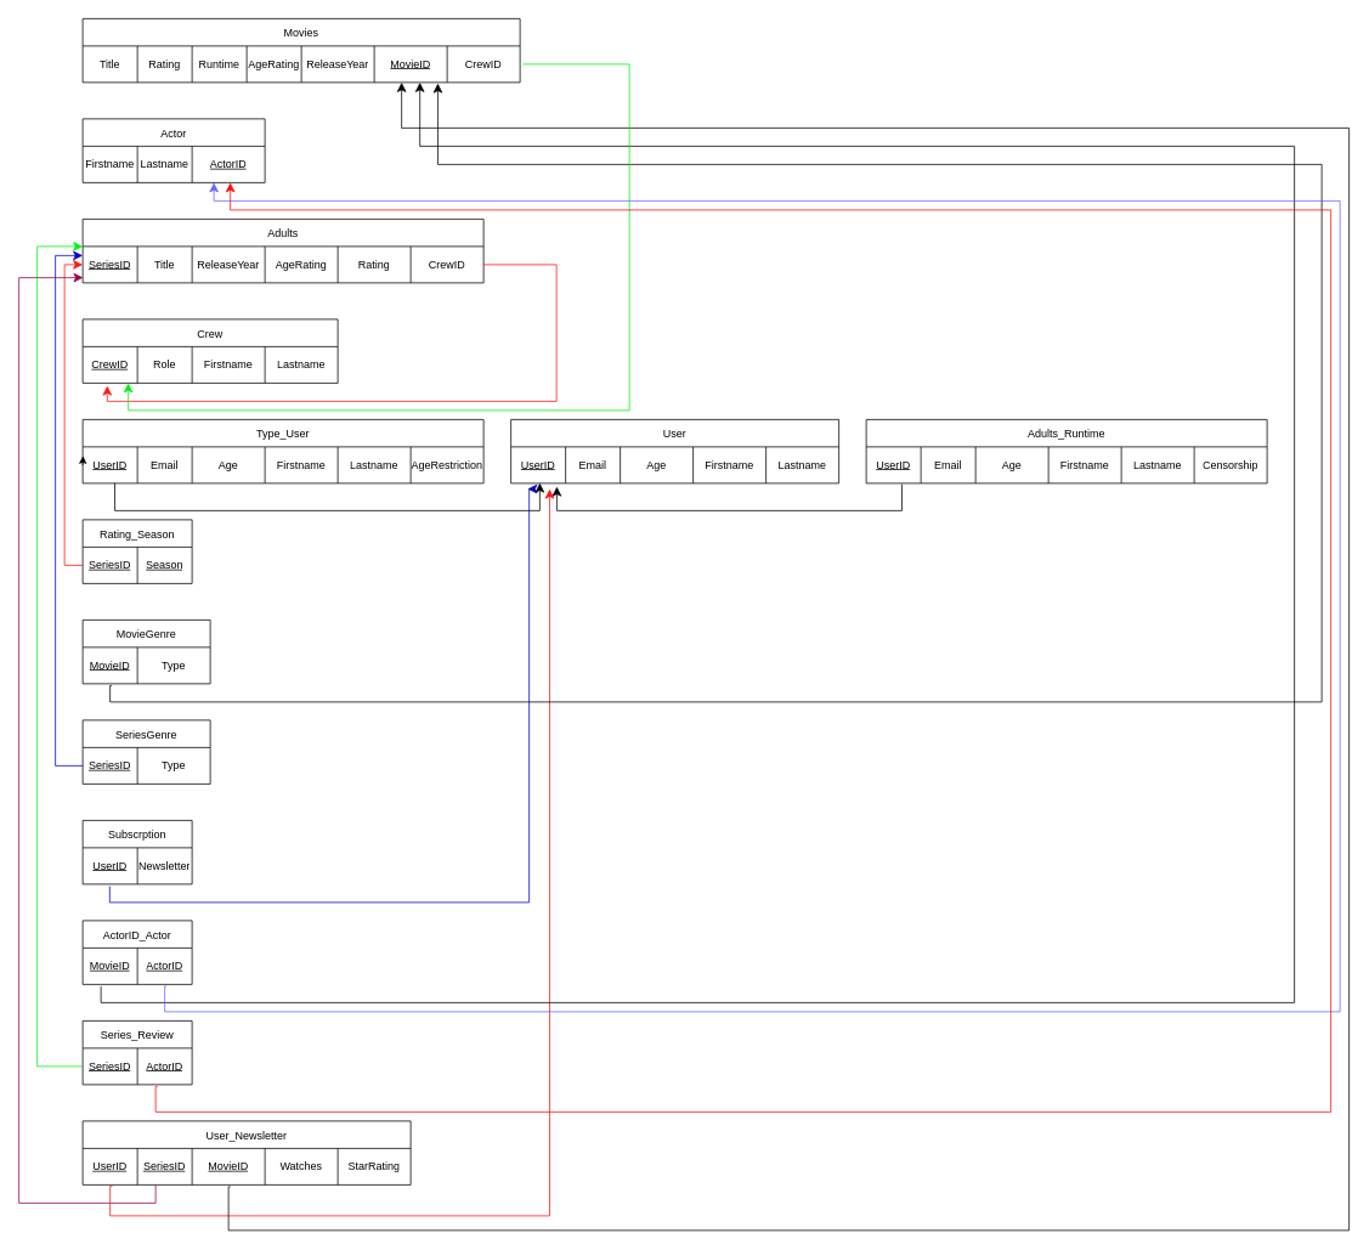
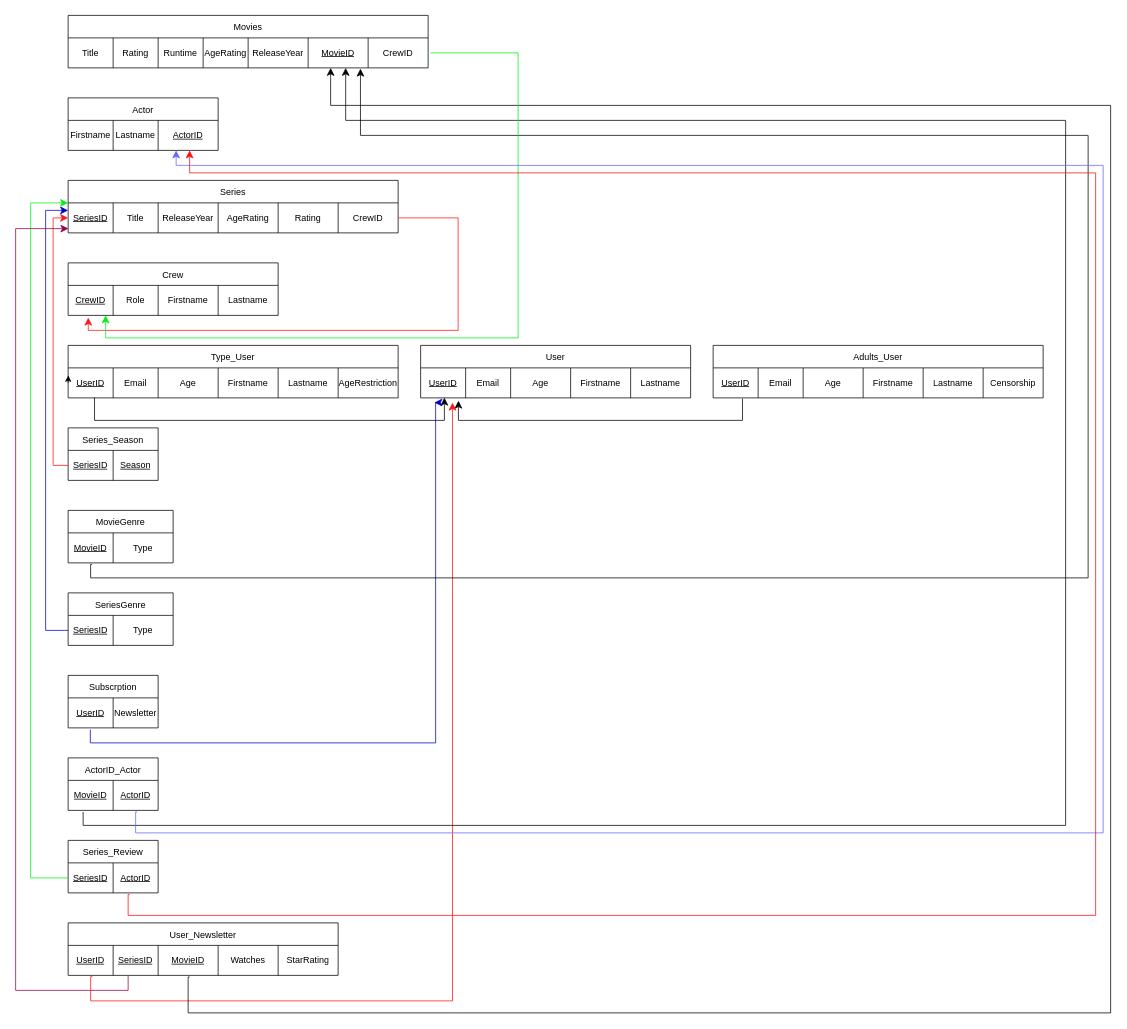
- <mxCell id="16" value="Adults" style="shape=table;startSize=30;container=1;collapsible=0;childLayout=tableLayout;" vertex="1" parent="1"><mxGeometry x="90" y="240" width="440" height="70" as="geometry" /></mxCell>
+ <mxCell id="16" value="Series" style="shape=table;startSize=30;container=1;collapsible=0;childLayout=tableLayout;" vertex="1" parent="1"><mxGeometry x="90" y="240" width="440" height="70" as="geometry" /></mxCell>
- <mxCell id="68" value="Adults_Runtime" style="shape=table;startSize=30;container=1;collapsible=0;childLayout=tableLayout;" vertex="1" parent="1"><mxGeometry x="950" y="460" width="440" height="70" as="geometry" /></mxCell>
+ <mxCell id="68" value="Adults_User" style="shape=table;startSize=30;container=1;collapsible=0;childLayout=tableLayout;" vertex="1" parent="1"><mxGeometry x="950" y="460" width="440" height="70" as="geometry" /></mxCell>
- <mxCell id="37" value="Rating_Season" style="shape=table;startSize=30;container=1;collapsible=0;childLayout=tableLayout;" vertex="1" parent="1"><mxGeometry x="90" y="570" width="120" height="70" as="geometry" /></mxCell>
+ <mxCell id="37" value="Series_Season" style="shape=table;startSize=30;container=1;collapsible=0;childLayout=tableLayout;" vertex="1" parent="1"><mxGeometry x="90" y="570" width="120" height="70" as="geometry" /></mxCell>
